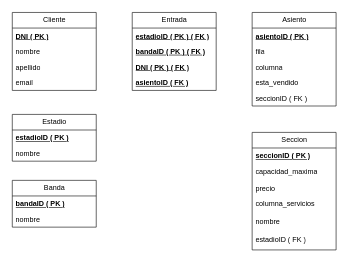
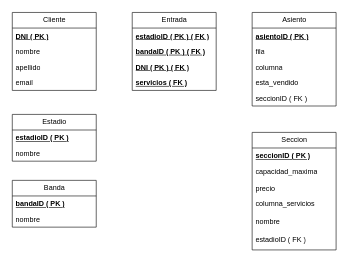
- <mxCell id="11" value="&lt;b&gt;&lt;u&gt;asientoID ( FK )&lt;/u&gt;&lt;/b&gt;" style="text;strokeColor=none;fillColor=none;align=left;verticalAlign=top;spacingLeft=4;spacingRight=4;overflow=hidden;rotatable=0;points=[[0,0.5],[1,0.5]];portConstraint=eastwest;whiteSpace=wrap;html=1;" vertex="1" parent="7"><mxGeometry y="104" width="140" height="26" as="geometry" /></mxCell>
+ <mxCell id="11" value="&lt;b&gt;&lt;u&gt;servicios ( FK )&lt;/u&gt;&lt;/b&gt;" style="text;strokeColor=none;fillColor=none;align=left;verticalAlign=top;spacingLeft=4;spacingRight=4;overflow=hidden;rotatable=0;points=[[0,0.5],[1,0.5]];portConstraint=eastwest;whiteSpace=wrap;html=1;" vertex="1" parent="7"><mxGeometry y="104" width="140" height="26" as="geometry" /></mxCell>
